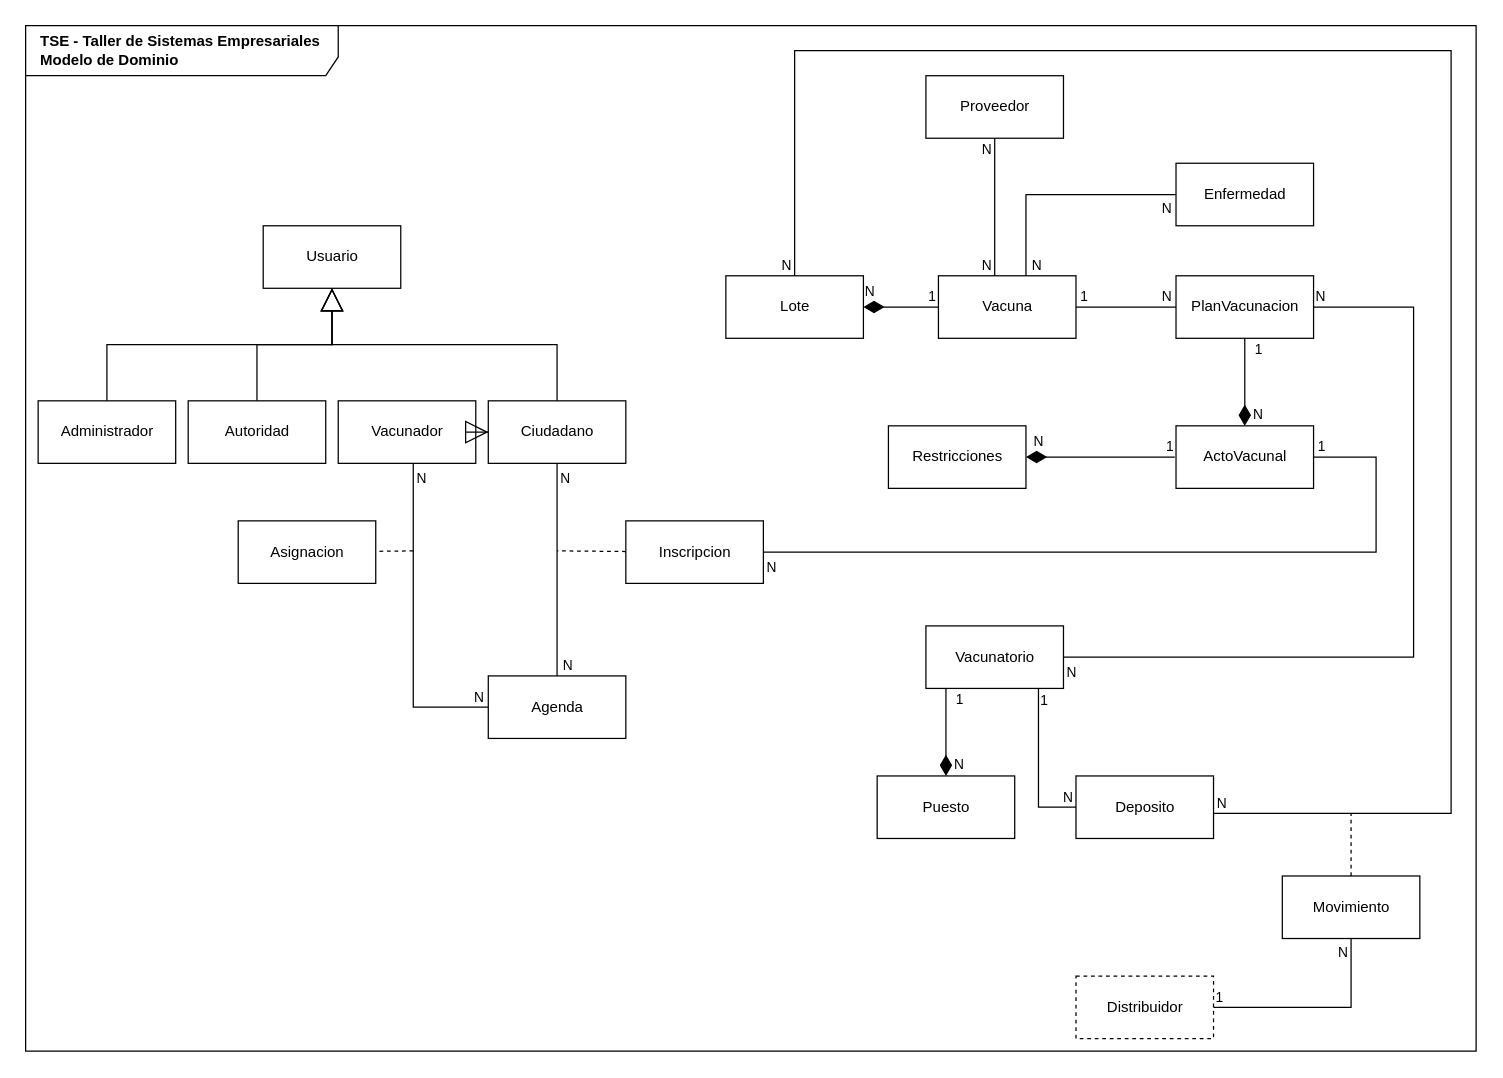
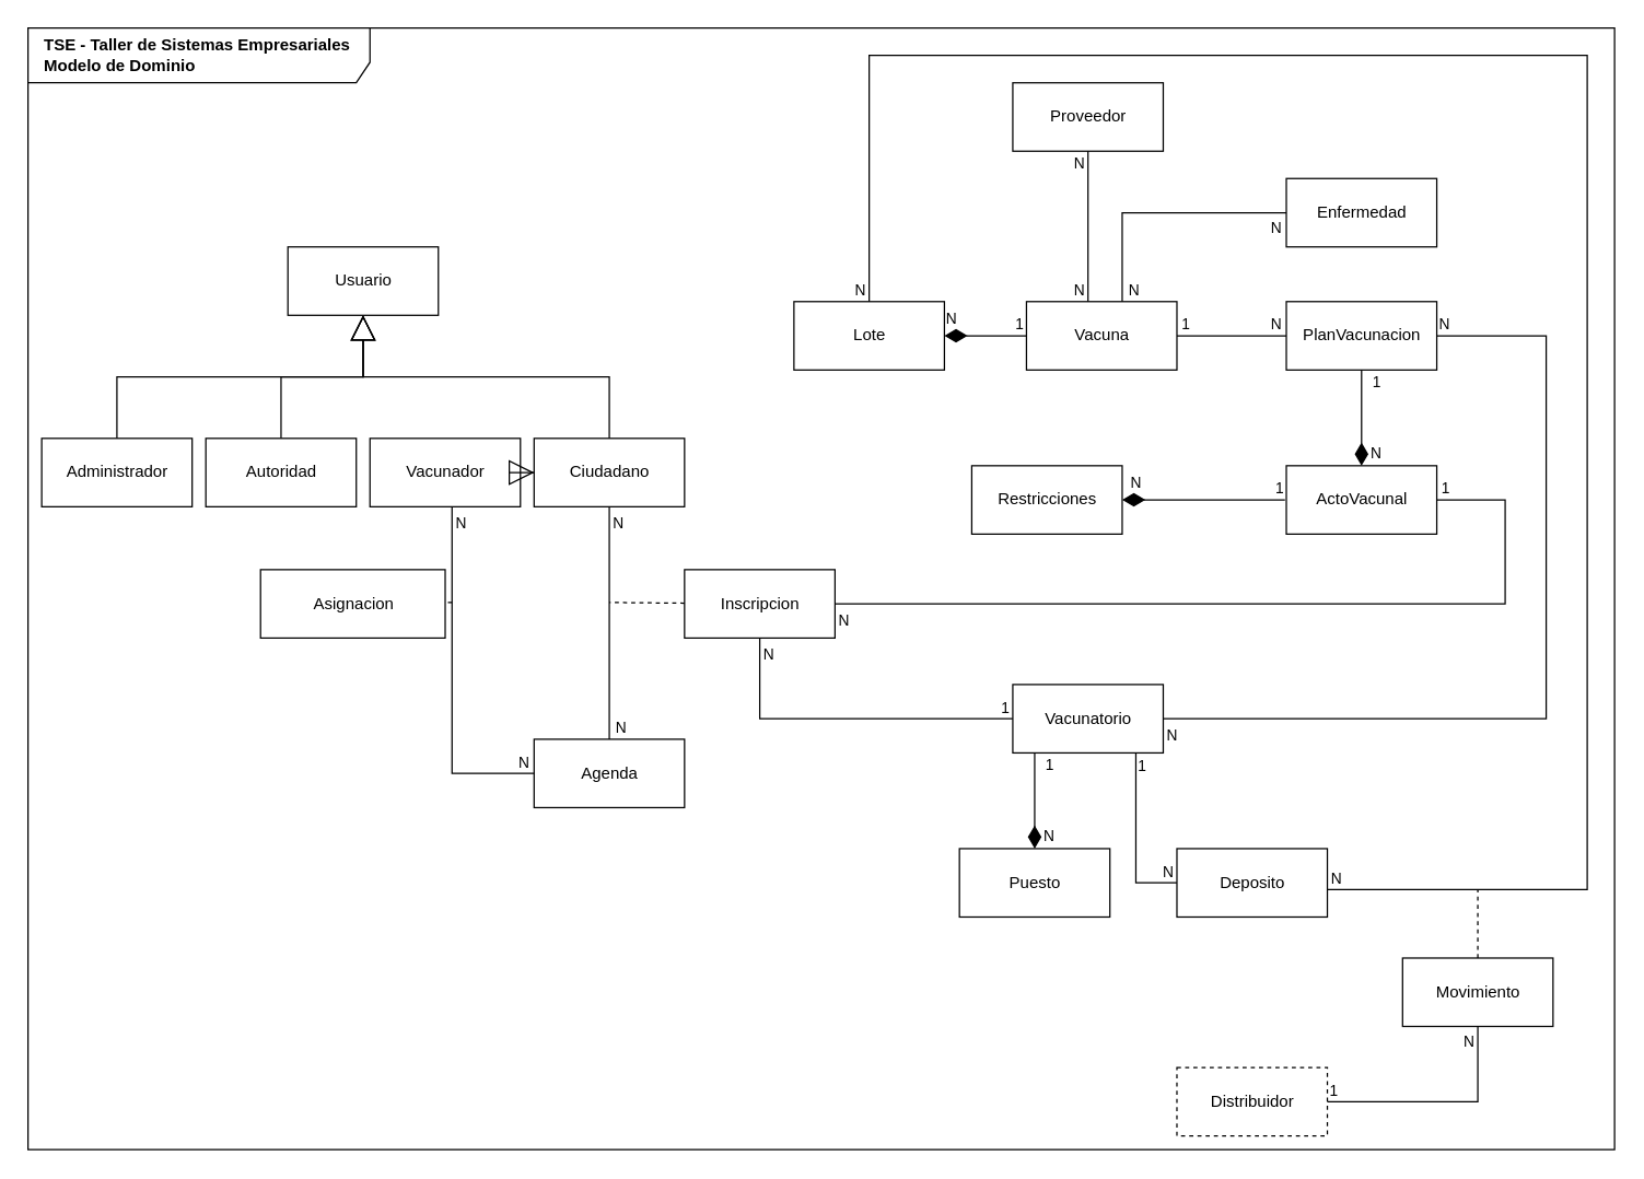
- <mxCell id="43" value="Asignacion" style="html=1;" vertex="1" parent="1"><mxGeometry x="190" y="416" width="110" height="50" as="geometry" /></mxCell>
+ <mxCell id="43" value="Asignacion" style="html=1;" vertex="1" parent="1"><mxGeometry x="190" y="416" width="135" height="50" as="geometry" /></mxCell>
+ <mxCell id="37" value="" style="endArrow=none;html=1;edgeStyle=orthogonalEdgeStyle;rounded=0;" edge="1" parent="1" source="35" target="12"><mxGeometry relative="1" as="geometry"><mxPoint x="815" y="160" as="sourcePoint" /><mxPoint x="815" y="230" as="targetPoint" /><Array as="points"><mxPoint x="555" y="525" /></Array></mxGeometry></mxCell>
+ <mxCell id="38" value="N" style="edgeLabel;resizable=0;html=1;align=left;verticalAlign=bottom;" connectable="0" vertex="1" parent="37"><mxGeometry x="-1" relative="1" as="geometry"><mxPoint x="1" y="20" as="offset" /></mxGeometry></mxCell>
+ <mxCell id="39" value="1" style="edgeLabel;resizable=0;html=1;align=right;verticalAlign=bottom;" connectable="0" vertex="1" parent="37"><mxGeometry x="1" relative="1" as="geometry"><mxPoint x="-2" as="offset" /></mxGeometry></mxCell>
